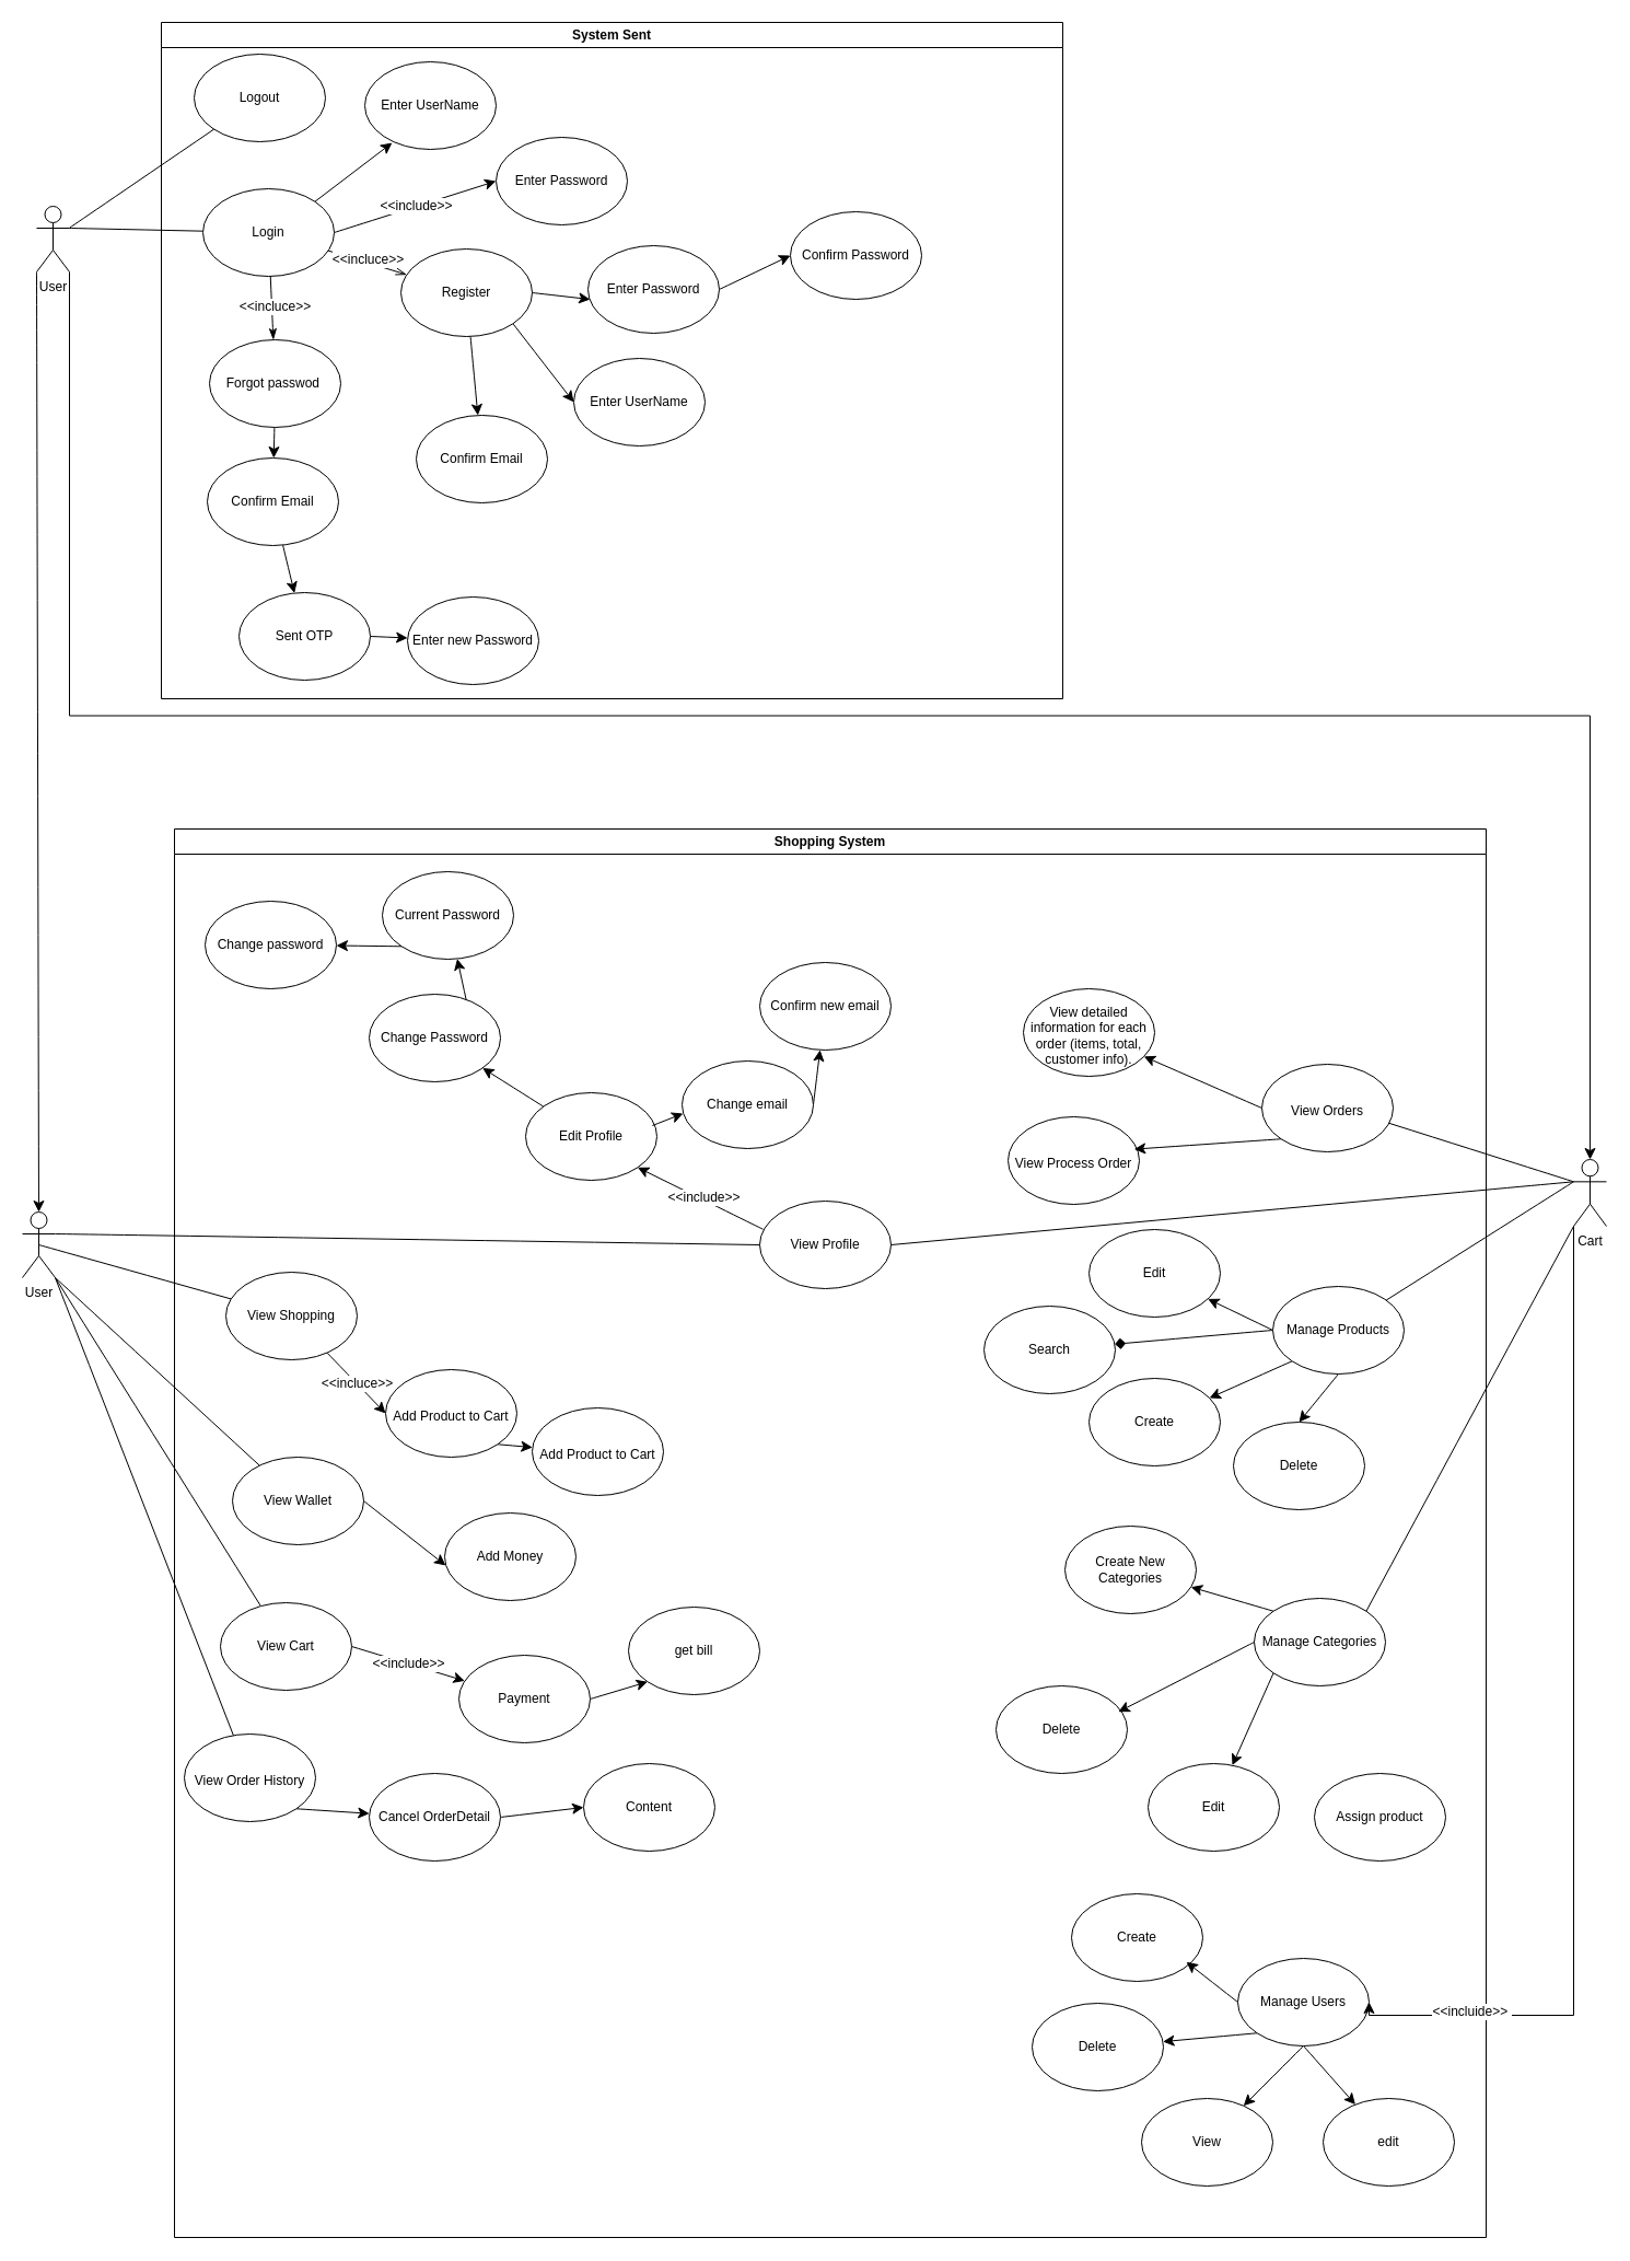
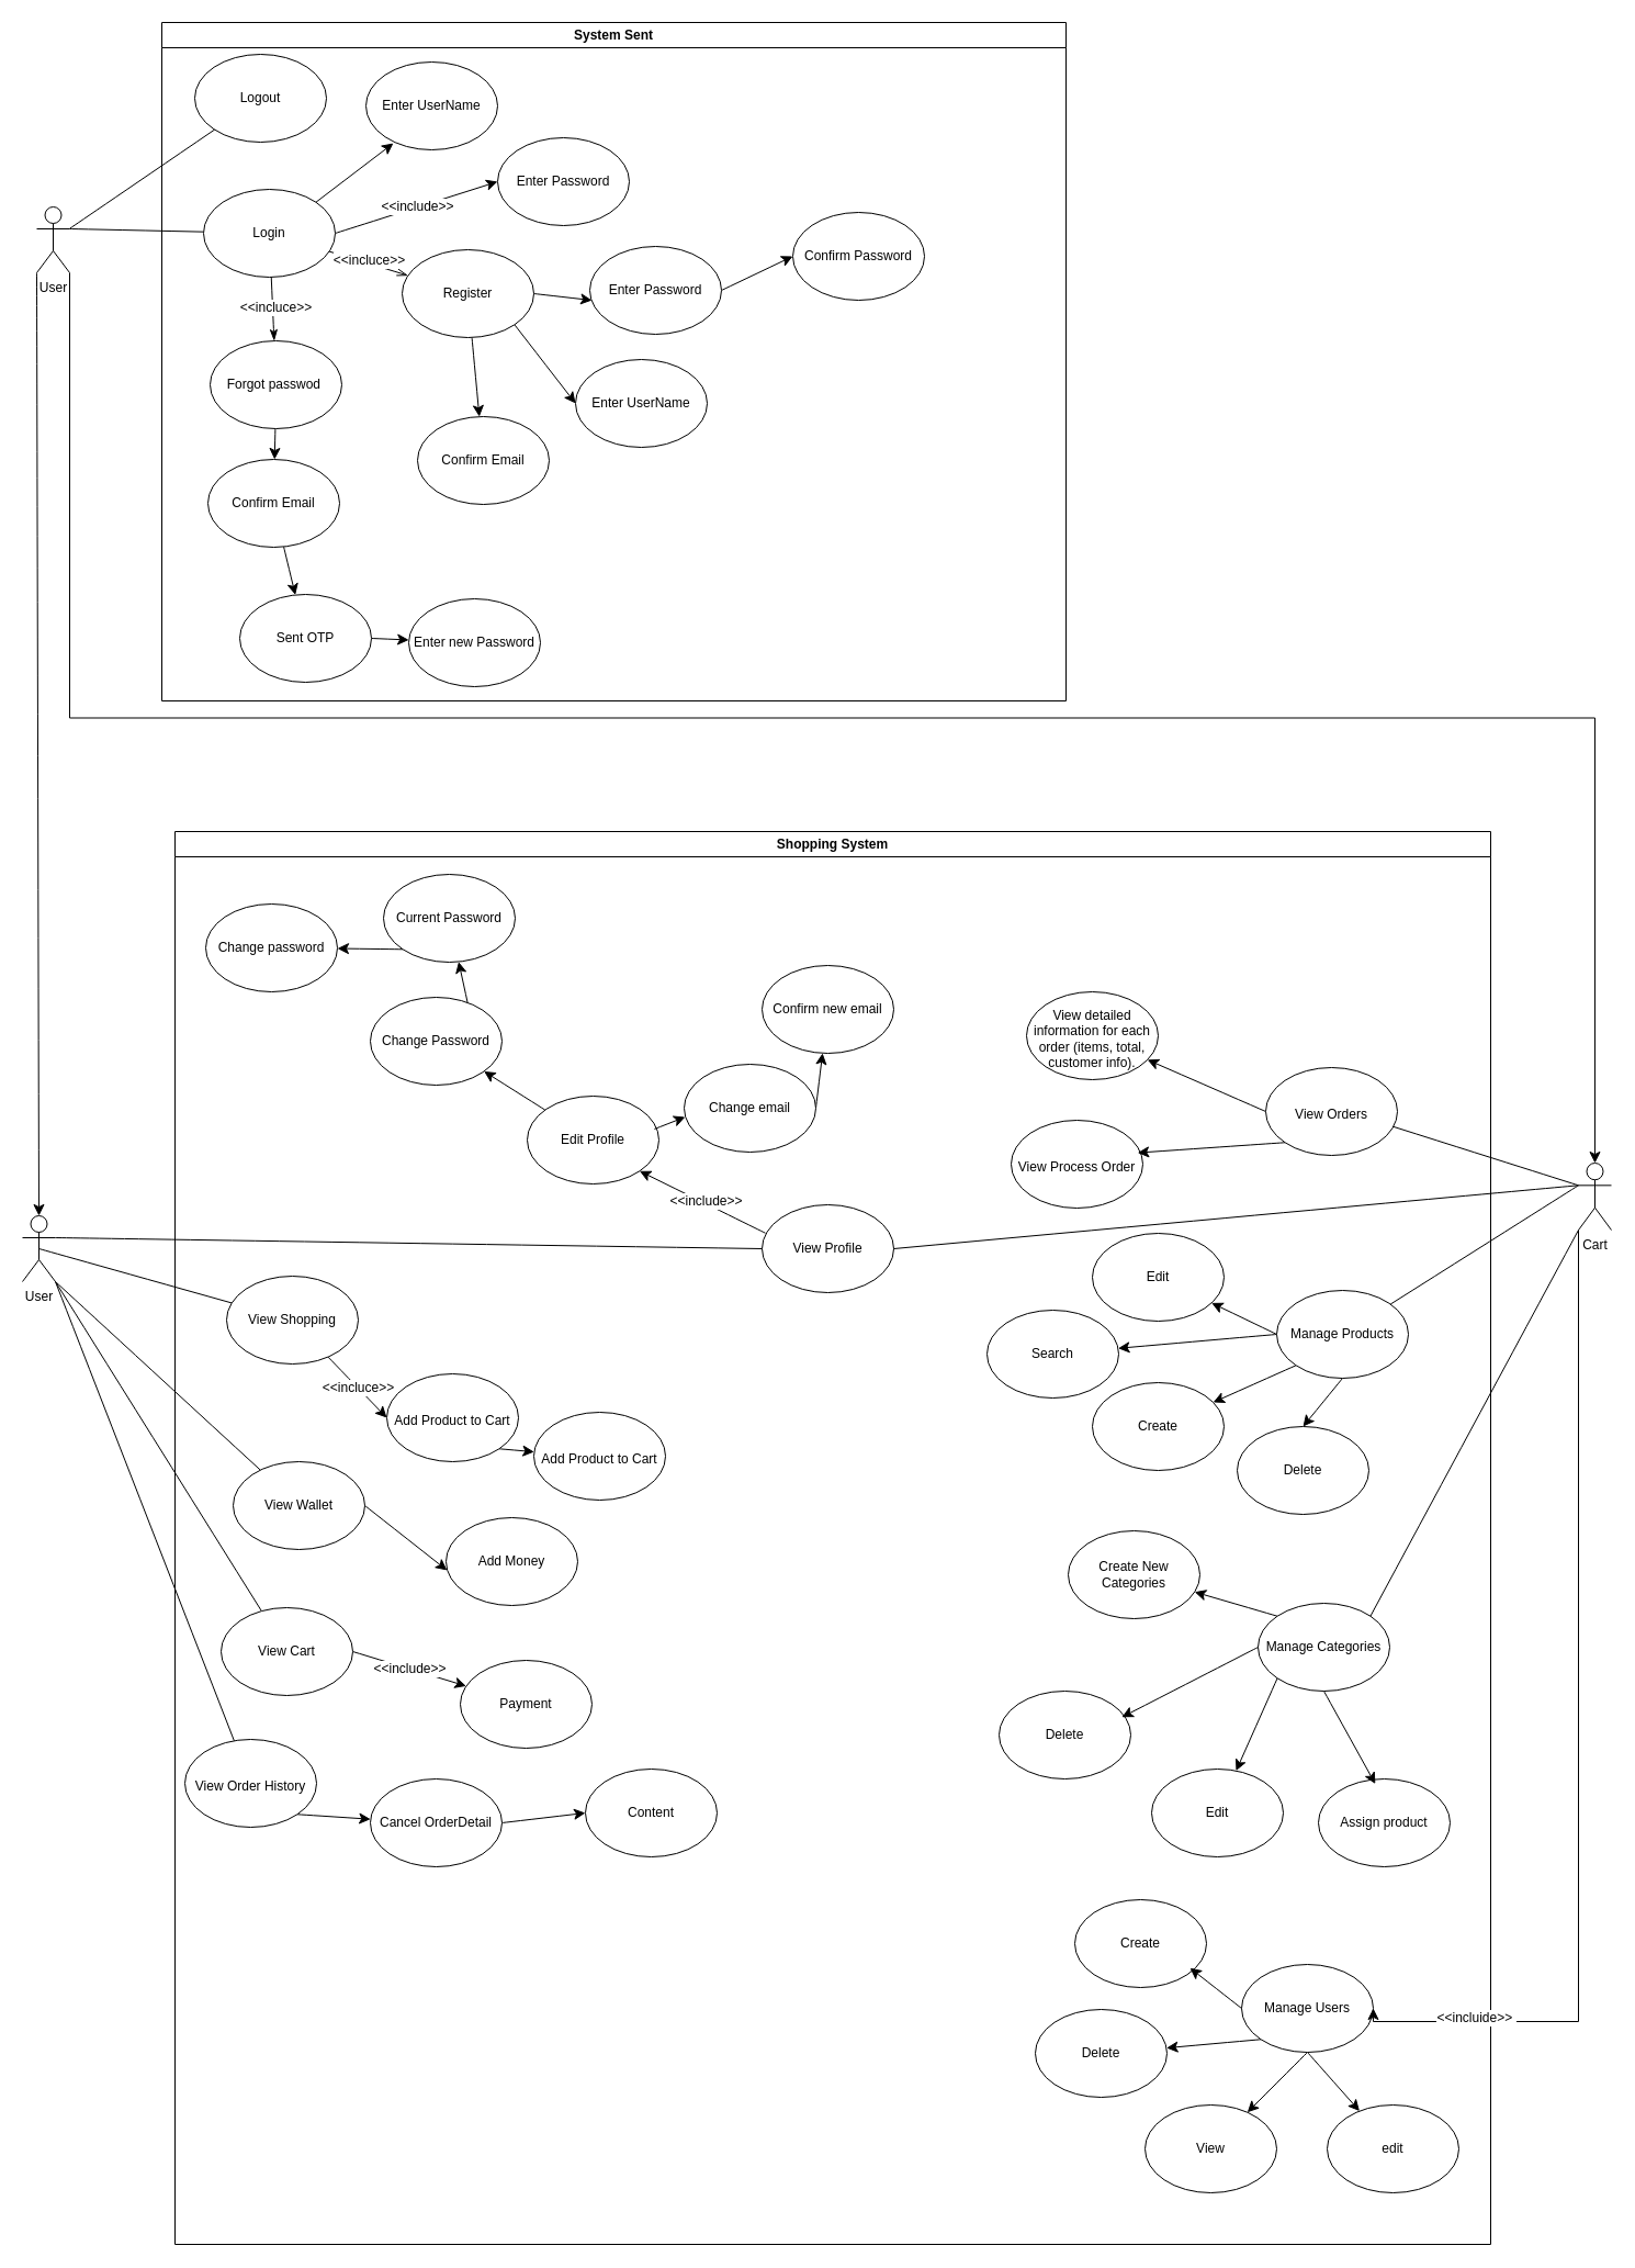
- <mxCell id="70" style="edgeStyle=none;curved=1;rounded=0;orthogonalLoop=1;jettySize=auto;html=1;exitX=0;exitY=0.5;exitDx=0;exitDy=0;fontSize=12;startSize=8;endSize=8;endArrow=diamond;" edge="1" parent="38" source="71" target="91"><mxGeometry relative="1" as="geometry" /></mxCell>
+ <mxCell id="70" style="edgeStyle=none;curved=1;rounded=0;orthogonalLoop=1;jettySize=auto;html=1;exitX=0;exitY=0.5;exitDx=0;exitDy=0;fontSize=12;startSize=8;endSize=8;" edge="1" parent="38" source="71" target="91"><mxGeometry relative="1" as="geometry" /></mxCell>
- <mxCell id="63" value="get bill" style="ellipse;whiteSpace=wrap;html=1;" vertex="1" parent="38"><mxGeometry x="415" y="711" width="120" height="80" as="geometry" /></mxCell>
- <mxCell id="53" style="edgeStyle=none;curved=1;rounded=0;orthogonalLoop=1;jettySize=auto;html=1;exitX=1;exitY=0.5;exitDx=0;exitDy=0;entryX=0;entryY=1;entryDx=0;entryDy=0;fontSize=12;startSize=8;endSize=8;" edge="1" parent="38" source="54" target="63"><mxGeometry relative="1" as="geometry" /></mxCell>
+ <mxCell id="93" style="edgeStyle=none;curved=1;rounded=0;orthogonalLoop=1;jettySize=auto;html=1;exitX=0.5;exitY=1;exitDx=0;exitDy=0;entryX=0.432;entryY=0.057;entryDx=0;entryDy=0;entryPerimeter=0;fontSize=12;startSize=8;endSize=8;" edge="1" parent="38" source="74" target="80"><mxGeometry relative="1" as="geometry" /></mxCell>
